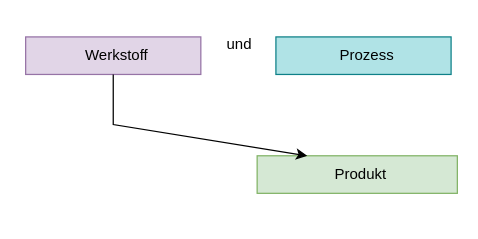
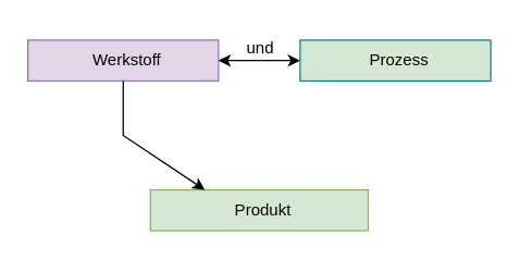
+ <mxCell id="6" value="" style="endArrow=classic;startArrow=classic;html=1;rounded=0;entryX=0;entryY=0.5;entryDx=0;entryDy=0;" parent="1" source="2" target="3" edge="1"><mxGeometry width="50" height="50" relative="1" as="geometry"><mxPoint x="210" y="279" as="sourcePoint" /><mxPoint x="260" y="229" as="targetPoint" /></mxGeometry></mxCell>
- <mxCell id="3" value="&lt;font face=&quot;Helvetica&quot;&gt;Prozess&lt;/font&gt;" style="rounded=0;whiteSpace=wrap;html=1;hachureGap=4;fontFamily=Architects Daughter;fontSource=https%3A%2F%2Ffonts.googleapis.com%2Fcss%3Ffamily%3DArchitects%2BDaughter;fillColor=#b0e3e6;strokeColor=#0e8088;align=center;spacingLeft=6;" parent="1" vertex="1"><mxGeometry x="220" y="29" width="140" height="30" as="geometry" /></mxCell>
+ <mxCell id="3" value="&lt;font face=&quot;Helvetica&quot;&gt;Prozess&lt;/font&gt;" style="rounded=0;whiteSpace=wrap;html=1;hachureGap=4;fontFamily=Architects Daughter;fontSource=https%3A%2F%2Ffonts.googleapis.com%2Fcss%3Ffamily%3DArchitects%2BDaughter;fillColor=#d5e8d4;strokeColor=#0e8088;align=center;spacingLeft=6;" parent="1" vertex="1"><mxGeometry x="220" y="29" width="140" height="30" as="geometry" /></mxCell>
- <mxCell id="4" value="&lt;font face=&quot;Helvetica&quot;&gt;Produkt&lt;/font&gt;" style="rounded=0;whiteSpace=wrap;html=1;hachureGap=4;fontFamily=Architects Daughter;fontSource=https%3A%2F%2Ffonts.googleapis.com%2Fcss%3Ffamily%3DArchitects%2BDaughter;fillColor=#d5e8d4;strokeColor=#82b366;align=center;spacingLeft=6;" parent="1" vertex="1"><mxGeometry x="205" y="124" width="160" height="30" as="geometry" /></mxCell>
+ <mxCell id="4" value="&lt;font face=&quot;Helvetica&quot;&gt;Produkt&lt;/font&gt;" style="rounded=0;whiteSpace=wrap;html=1;hachureGap=4;fontFamily=Architects Daughter;fontSource=https%3A%2F%2Ffonts.googleapis.com%2Fcss%3Ffamily%3DArchitects%2BDaughter;fillColor=#d5e8d4;strokeColor=#82b366;align=center;spacingLeft=6;" parent="1" vertex="1"><mxGeometry x="110" y="139" width="160" height="30" as="geometry" /></mxCell>
